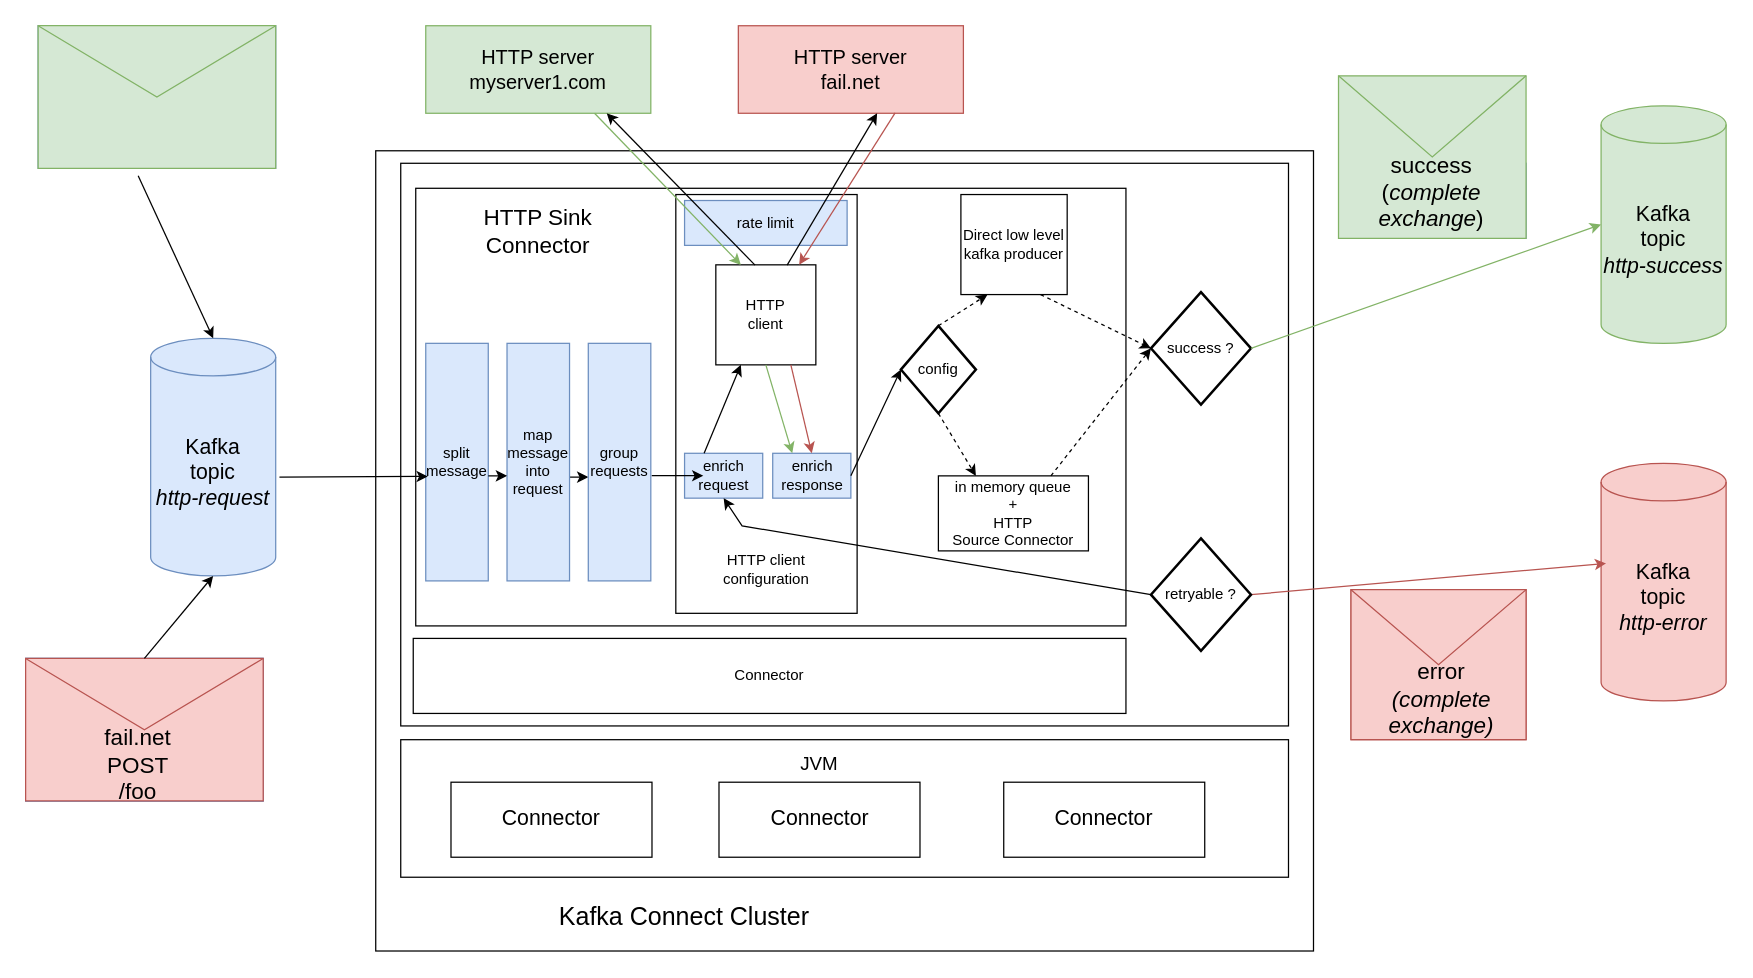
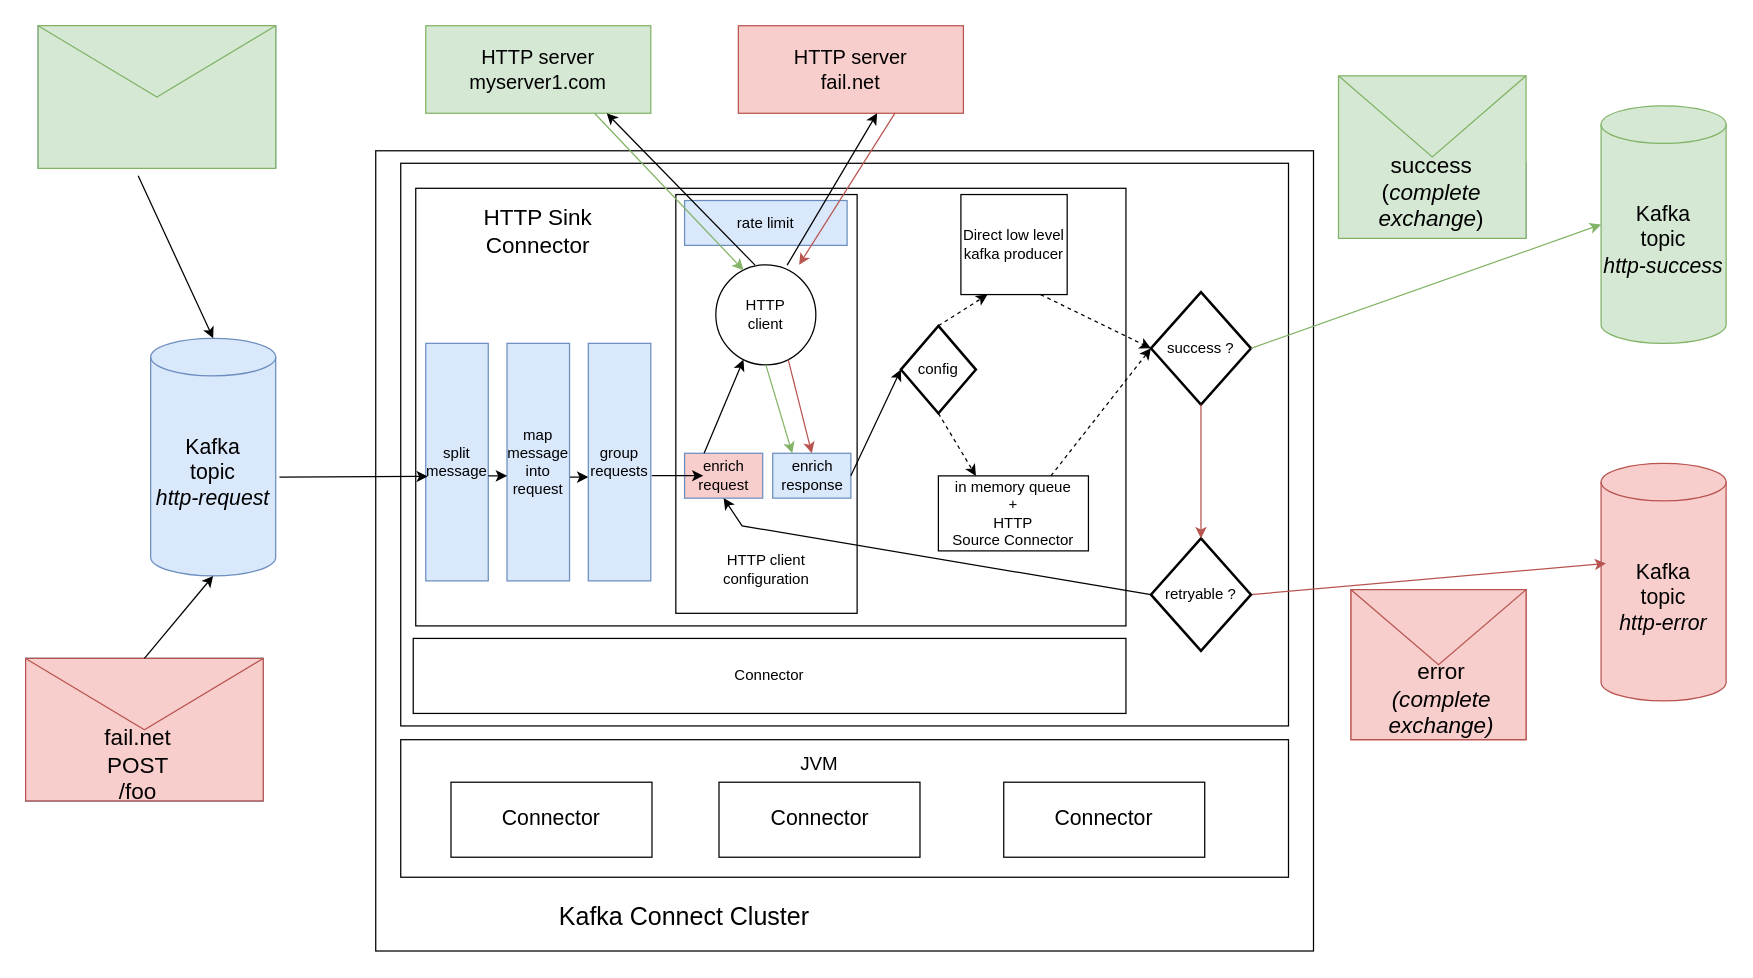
- <mxCell id="29" value="HTTP&lt;div&gt;client&lt;/div&gt;" style="whiteSpace=wrap;html=1;aspect=fixed;" parent="24" vertex="1"><mxGeometry x="32" y="56.22" width="80" height="80" as="geometry" /></mxCell>
+ <mxCell id="29" value="HTTP&lt;div&gt;client&lt;/div&gt;" style="ellipse;whiteSpace=wrap;html=1;aspect=fixed;" parent="24" vertex="1"><mxGeometry x="32" y="56.22" width="80" height="80" as="geometry" /></mxCell>
+ <mxCell id="57" value="" style="endArrow=classic;html=1;rounded=0;fillColor=#f8cecc;strokeColor=#b85450;entryX=0.5;entryY=0;entryDx=0;entryDy=0;entryPerimeter=0;exitX=0.5;exitY=1;exitDx=0;exitDy=0;exitPerimeter=0;" parent="1" source="17" target="56" edge="1"><mxGeometry width="50" height="50" relative="1" as="geometry"><mxPoint x="840" y="505" as="sourcePoint" /><mxPoint x="1120" y="550" as="targetPoint" /></mxGeometry></mxCell>
- <mxCell id="27" value="enrich&lt;div&gt;request&lt;/div&gt;" style="rounded=0;whiteSpace=wrap;html=1;fillColor=#dae8fc;strokeColor=#6c8ebf;" parent="24" vertex="1"><mxGeometry x="7" y="206.936" width="62.5" height="35.885" as="geometry" /></mxCell>
+ <mxCell id="27" value="enrich&lt;div&gt;request&lt;/div&gt;" style="rounded=0;whiteSpace=wrap;html=1;fillColor=#f8cecc;strokeColor=#6c8ebf;" parent="24" vertex="1"><mxGeometry x="7" y="206.936" width="62.5" height="35.885" as="geometry" /></mxCell>
